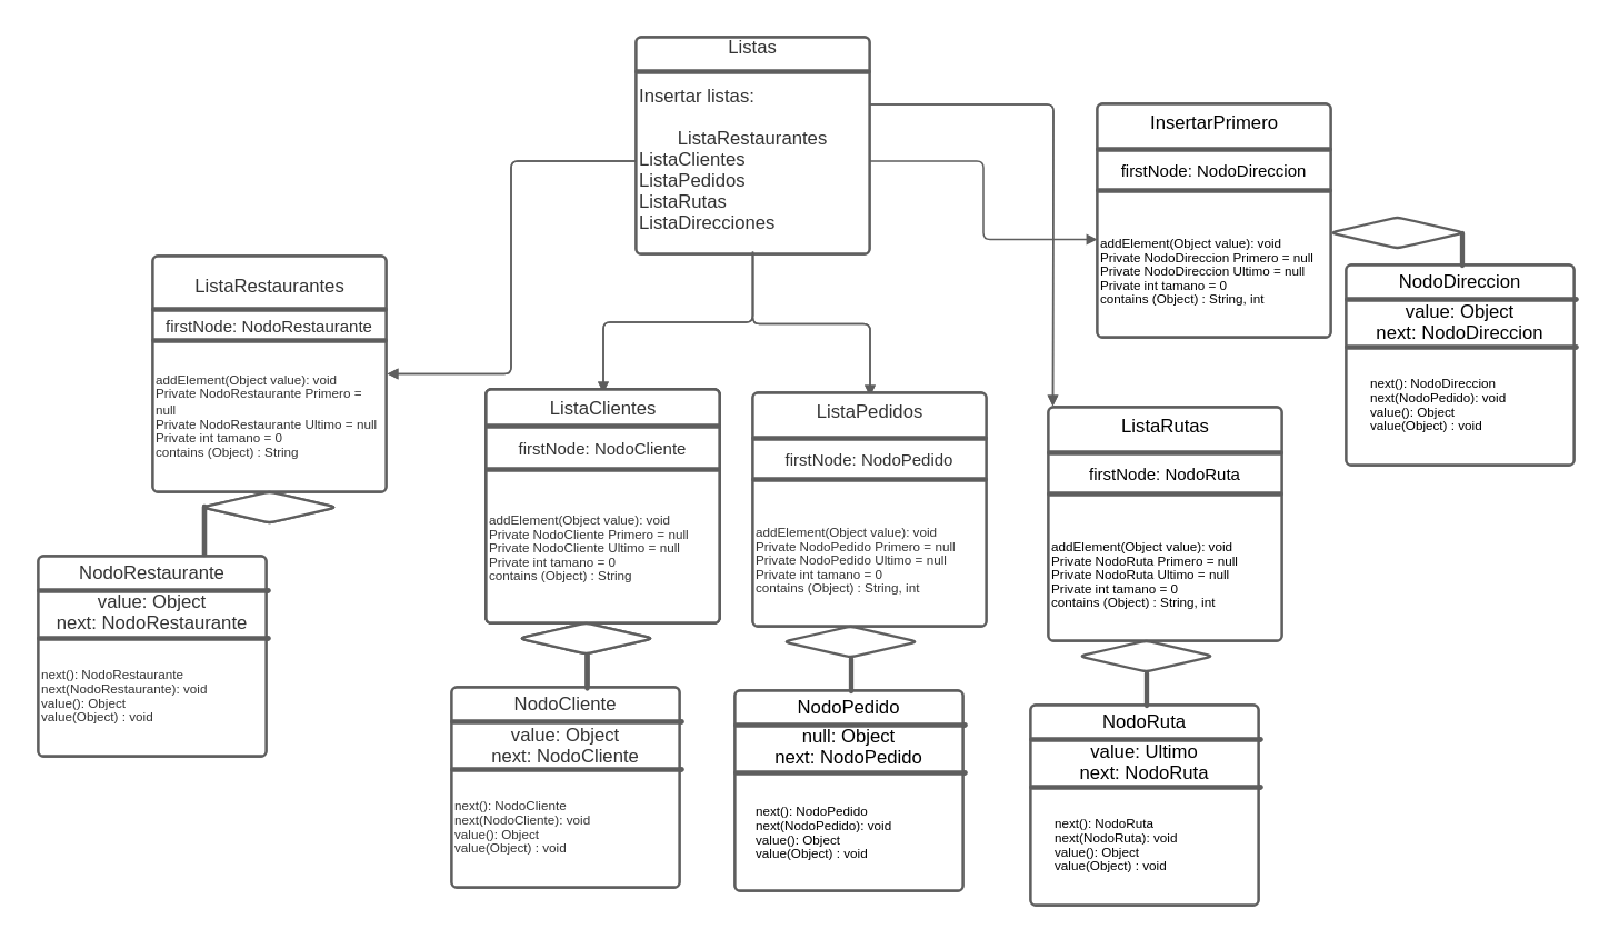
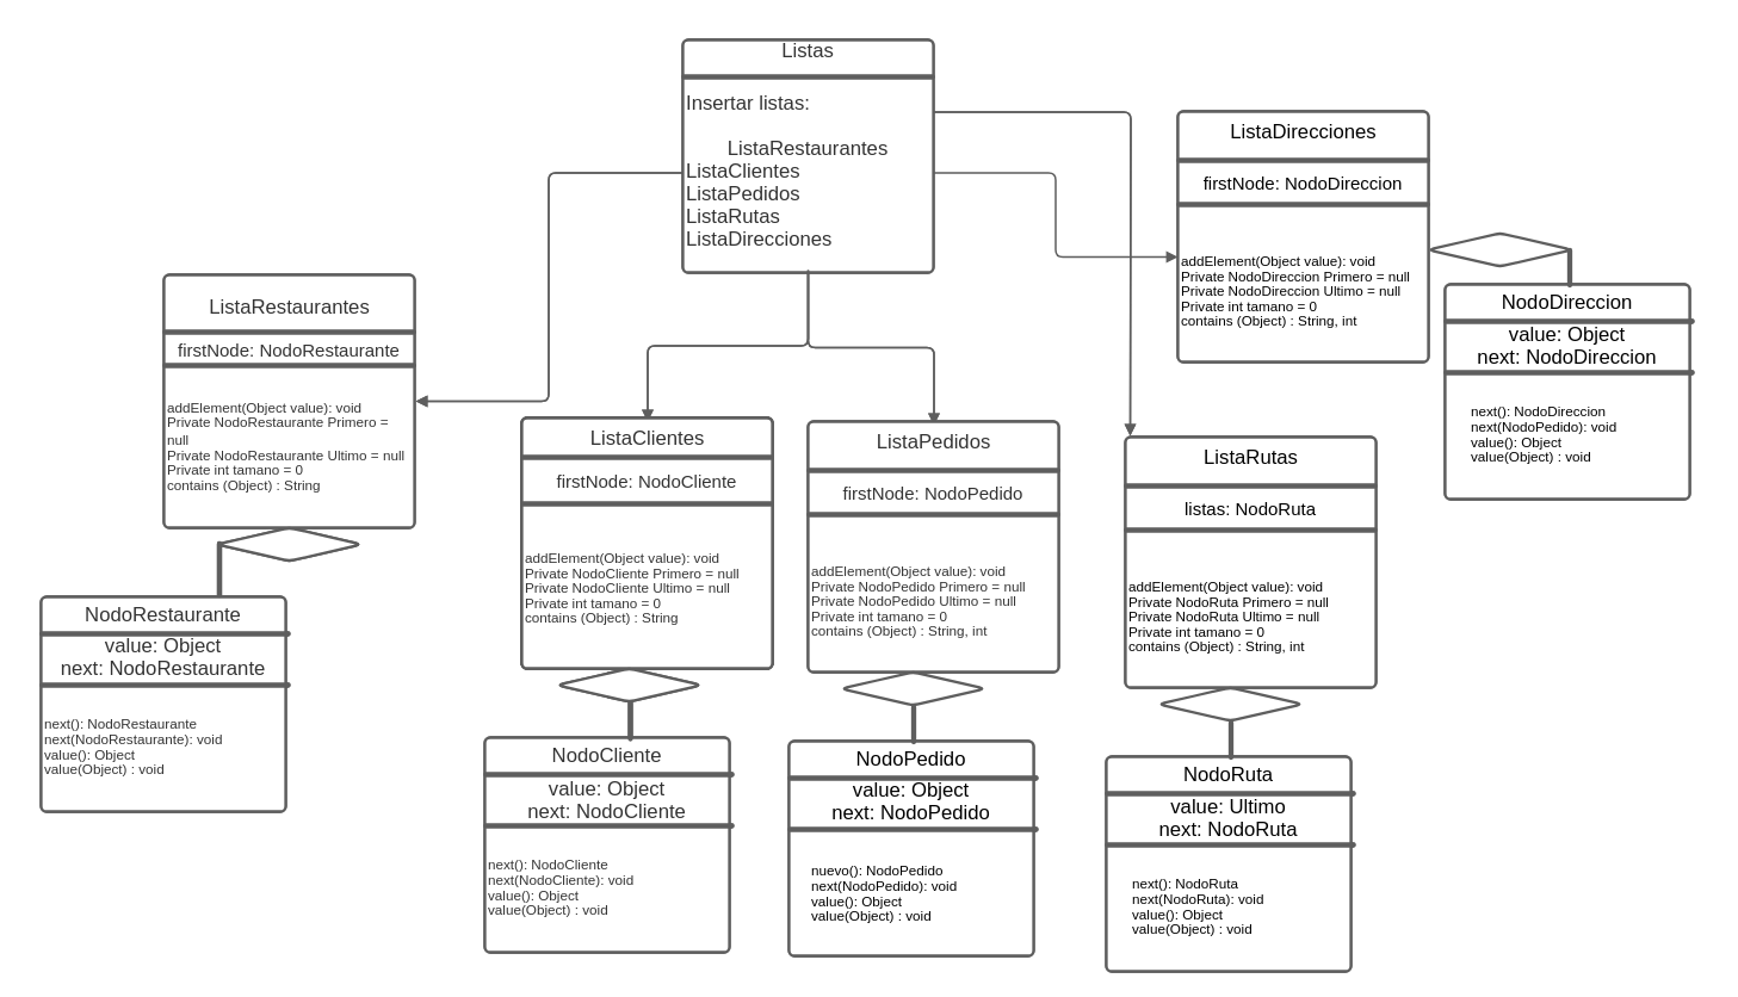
- <mxCell id="152" value="InsertarPrimero" style="html=1;overflow=block;blockSpacing=1;whiteSpace=wrap;;whiteSpace=wrap;fontSize=16.7;fontColor=default;align=center;spacing=3.8;strokeOpacity=0;fillOpacity=0;rounded=1;absoluteArcSize=1;arcSize=9;fillColor=default;strokeWidth=2.3;" vertex="1" parent="1"><mxGeometry x="998" y="96" width="189" height="29" as="geometry" /></mxCell>
+ <mxCell id="152" value="ListaDirecciones" style="html=1;overflow=block;blockSpacing=1;whiteSpace=wrap;;whiteSpace=wrap;fontSize=16.7;fontColor=default;align=center;spacing=3.8;strokeOpacity=0;fillOpacity=0;rounded=1;absoluteArcSize=1;arcSize=9;fillColor=default;strokeWidth=2.3;" vertex="1" parent="1"><mxGeometry x="998" y="96" width="189" height="29" as="geometry" /></mxCell>
- <mxCell id="130" value="firstNode: NodoRuta" style="html=1;overflow=block;blockSpacing=1;whiteSpace=wrap;;whiteSpace=wrap;fontSize=15;fontColor=default;align=center;spacing=3.8;strokeOpacity=0;fillOpacity=0;rounded=1;absoluteArcSize=1;arcSize=9;fillColor=default;strokeWidth=2.3;" vertex="1" parent="1"><mxGeometry x="943" y="405" width="210" height="41" as="geometry" /></mxCell>
+ <mxCell id="130" value="listas: NodoRuta" style="html=1;overflow=block;blockSpacing=1;whiteSpace=wrap;;whiteSpace=wrap;fontSize=15;fontColor=default;align=center;spacing=3.8;strokeOpacity=0;fillOpacity=0;rounded=1;absoluteArcSize=1;arcSize=9;fillColor=default;strokeWidth=2.3;" vertex="1" parent="1"><mxGeometry x="943" y="405" width="210" height="41" as="geometry" /></mxCell>
- <mxCell id="118" value="&lt;div style=&quot;display: flex ; justify-content: center ; text-align: center ; align-items: baseline ; font-size: 0 ; line-height: 1.25 ; margin-top: -2px&quot;&gt;&lt;span&gt;&lt;span style=&quot;font-size: 16.7px&quot;&gt;null: Object&lt;br&gt;&lt;/span&gt;&lt;/span&gt;&lt;/div&gt;&lt;div style=&quot;display: flex ; justify-content: center ; text-align: center ; align-items: baseline ; font-size: 0 ; line-height: 1.25 ; margin-top: -2px&quot;&gt;&lt;span&gt;&lt;span style=&quot;font-size: 16.7px&quot;&gt;next: NodoPedido&lt;/span&gt;&lt;/span&gt;&lt;/div&gt;" style="html=1;overflow=block;blockSpacing=1;whiteSpace=wrap;;whiteSpace=wrap;fontSize=13;spacing=3.8;strokeOpacity=0;fillOpacity=0;rounded=1;absoluteArcSize=1;arcSize=9;fillColor=default;strokeWidth=2.3;fontColor=default;strokeColor=default;" vertex="1" parent="1"><mxGeometry x="647" y="651" width="233" height="44" as="geometry" /></mxCell>
+ <mxCell id="118" value="&lt;div style=&quot;display: flex ; justify-content: center ; text-align: center ; align-items: baseline ; font-size: 0 ; line-height: 1.25 ; margin-top: -2px&quot;&gt;&lt;span&gt;&lt;span style=&quot;font-size: 16.7px&quot;&gt;value: Object&lt;br&gt;&lt;/span&gt;&lt;/span&gt;&lt;/div&gt;&lt;div style=&quot;display: flex ; justify-content: center ; text-align: center ; align-items: baseline ; font-size: 0 ; line-height: 1.25 ; margin-top: -2px&quot;&gt;&lt;span&gt;&lt;span style=&quot;font-size: 16.7px&quot;&gt;next: NodoPedido&lt;/span&gt;&lt;/span&gt;&lt;/div&gt;" style="html=1;overflow=block;blockSpacing=1;whiteSpace=wrap;;whiteSpace=wrap;fontSize=13;spacing=3.8;strokeOpacity=0;fillOpacity=0;rounded=1;absoluteArcSize=1;arcSize=9;fillColor=default;strokeWidth=2.3;fontColor=default;strokeColor=default;" vertex="1" parent="1"><mxGeometry x="647" y="651" width="233" height="44" as="geometry" /></mxCell>
- <mxCell id="115" value="&lt;div style=&quot;display: flex ; justify-content: flex-start ; text-align: left ; align-items: baseline ; font-size: 0 ; line-height: 1.25 ; margin-top: -2px&quot;&gt;&lt;span&gt;&lt;span style=&quot;font-size: 11.7px&quot;&gt;next(): NodoPedido&lt;br&gt;&lt;/span&gt;&lt;/span&gt;&lt;/div&gt;&lt;div style=&quot;display: flex ; justify-content: flex-start ; text-align: left ; align-items: baseline ; font-size: 0 ; line-height: 1.25 ; margin-top: -2px&quot;&gt;&lt;span&gt;&lt;span style=&quot;font-size: 11.7px&quot;&gt;next(NodoPedido): void&lt;br&gt;&lt;/span&gt;&lt;/span&gt;&lt;/div&gt;&lt;div style=&quot;display: flex ; justify-content: flex-start ; text-align: left ; align-items: baseline ; font-size: 0 ; line-height: 1.25 ; margin-top: -2px&quot;&gt;&lt;span&gt;&lt;span style=&quot;font-size: 11.7px&quot;&gt;value(): Object&lt;br&gt;&lt;/span&gt;&lt;/span&gt;&lt;/div&gt;&lt;div style=&quot;display: flex ; justify-content: flex-start ; text-align: left ; align-items: baseline ; font-size: 0 ; line-height: 1.25 ; margin-top: -2px&quot;&gt;&lt;span&gt;&lt;span style=&quot;font-size: 11.7px&quot;&gt;value(Object) : void&lt;/span&gt;&lt;/span&gt;&lt;/div&gt;" style="html=1;overflow=block;blockSpacing=1;whiteSpace=wrap;;whiteSpace=wrap;fontSize=13;spacing=3.8;verticalAlign=middle;strokeOpacity=0;fillOpacity=0;rounded=1;absoluteArcSize=1;arcSize=9;fillColor=default;strokeWidth=2.3;fontColor=default;strokeColor=default;" vertex="1" parent="1"><mxGeometry x="677" y="696" width="205" height="107" as="geometry" /></mxCell>
+ <mxCell id="115" value="&lt;div style=&quot;display: flex ; justify-content: flex-start ; text-align: left ; align-items: baseline ; font-size: 0 ; line-height: 1.25 ; margin-top: -2px&quot;&gt;&lt;span&gt;&lt;span style=&quot;font-size: 11.7px&quot;&gt;nuevo(): NodoPedido&lt;br&gt;&lt;/span&gt;&lt;/span&gt;&lt;/div&gt;&lt;div style=&quot;display: flex ; justify-content: flex-start ; text-align: left ; align-items: baseline ; font-size: 0 ; line-height: 1.25 ; margin-top: -2px&quot;&gt;&lt;span&gt;&lt;span style=&quot;font-size: 11.7px&quot;&gt;next(NodoPedido): void&lt;br&gt;&lt;/span&gt;&lt;/span&gt;&lt;/div&gt;&lt;div style=&quot;display: flex ; justify-content: flex-start ; text-align: left ; align-items: baseline ; font-size: 0 ; line-height: 1.25 ; margin-top: -2px&quot;&gt;&lt;span&gt;&lt;span style=&quot;font-size: 11.7px&quot;&gt;value(): Object&lt;br&gt;&lt;/span&gt;&lt;/span&gt;&lt;/div&gt;&lt;div style=&quot;display: flex ; justify-content: flex-start ; text-align: left ; align-items: baseline ; font-size: 0 ; line-height: 1.25 ; margin-top: -2px&quot;&gt;&lt;span&gt;&lt;span style=&quot;font-size: 11.7px&quot;&gt;value(Object) : void&lt;/span&gt;&lt;/span&gt;&lt;/div&gt;" style="html=1;overflow=block;blockSpacing=1;whiteSpace=wrap;;whiteSpace=wrap;fontSize=13;spacing=3.8;verticalAlign=middle;strokeOpacity=0;fillOpacity=0;rounded=1;absoluteArcSize=1;arcSize=9;fillColor=default;strokeWidth=2.3;fontColor=default;strokeColor=default;" vertex="1" parent="1"><mxGeometry x="677" y="696" width="205" height="107" as="geometry" /></mxCell>
